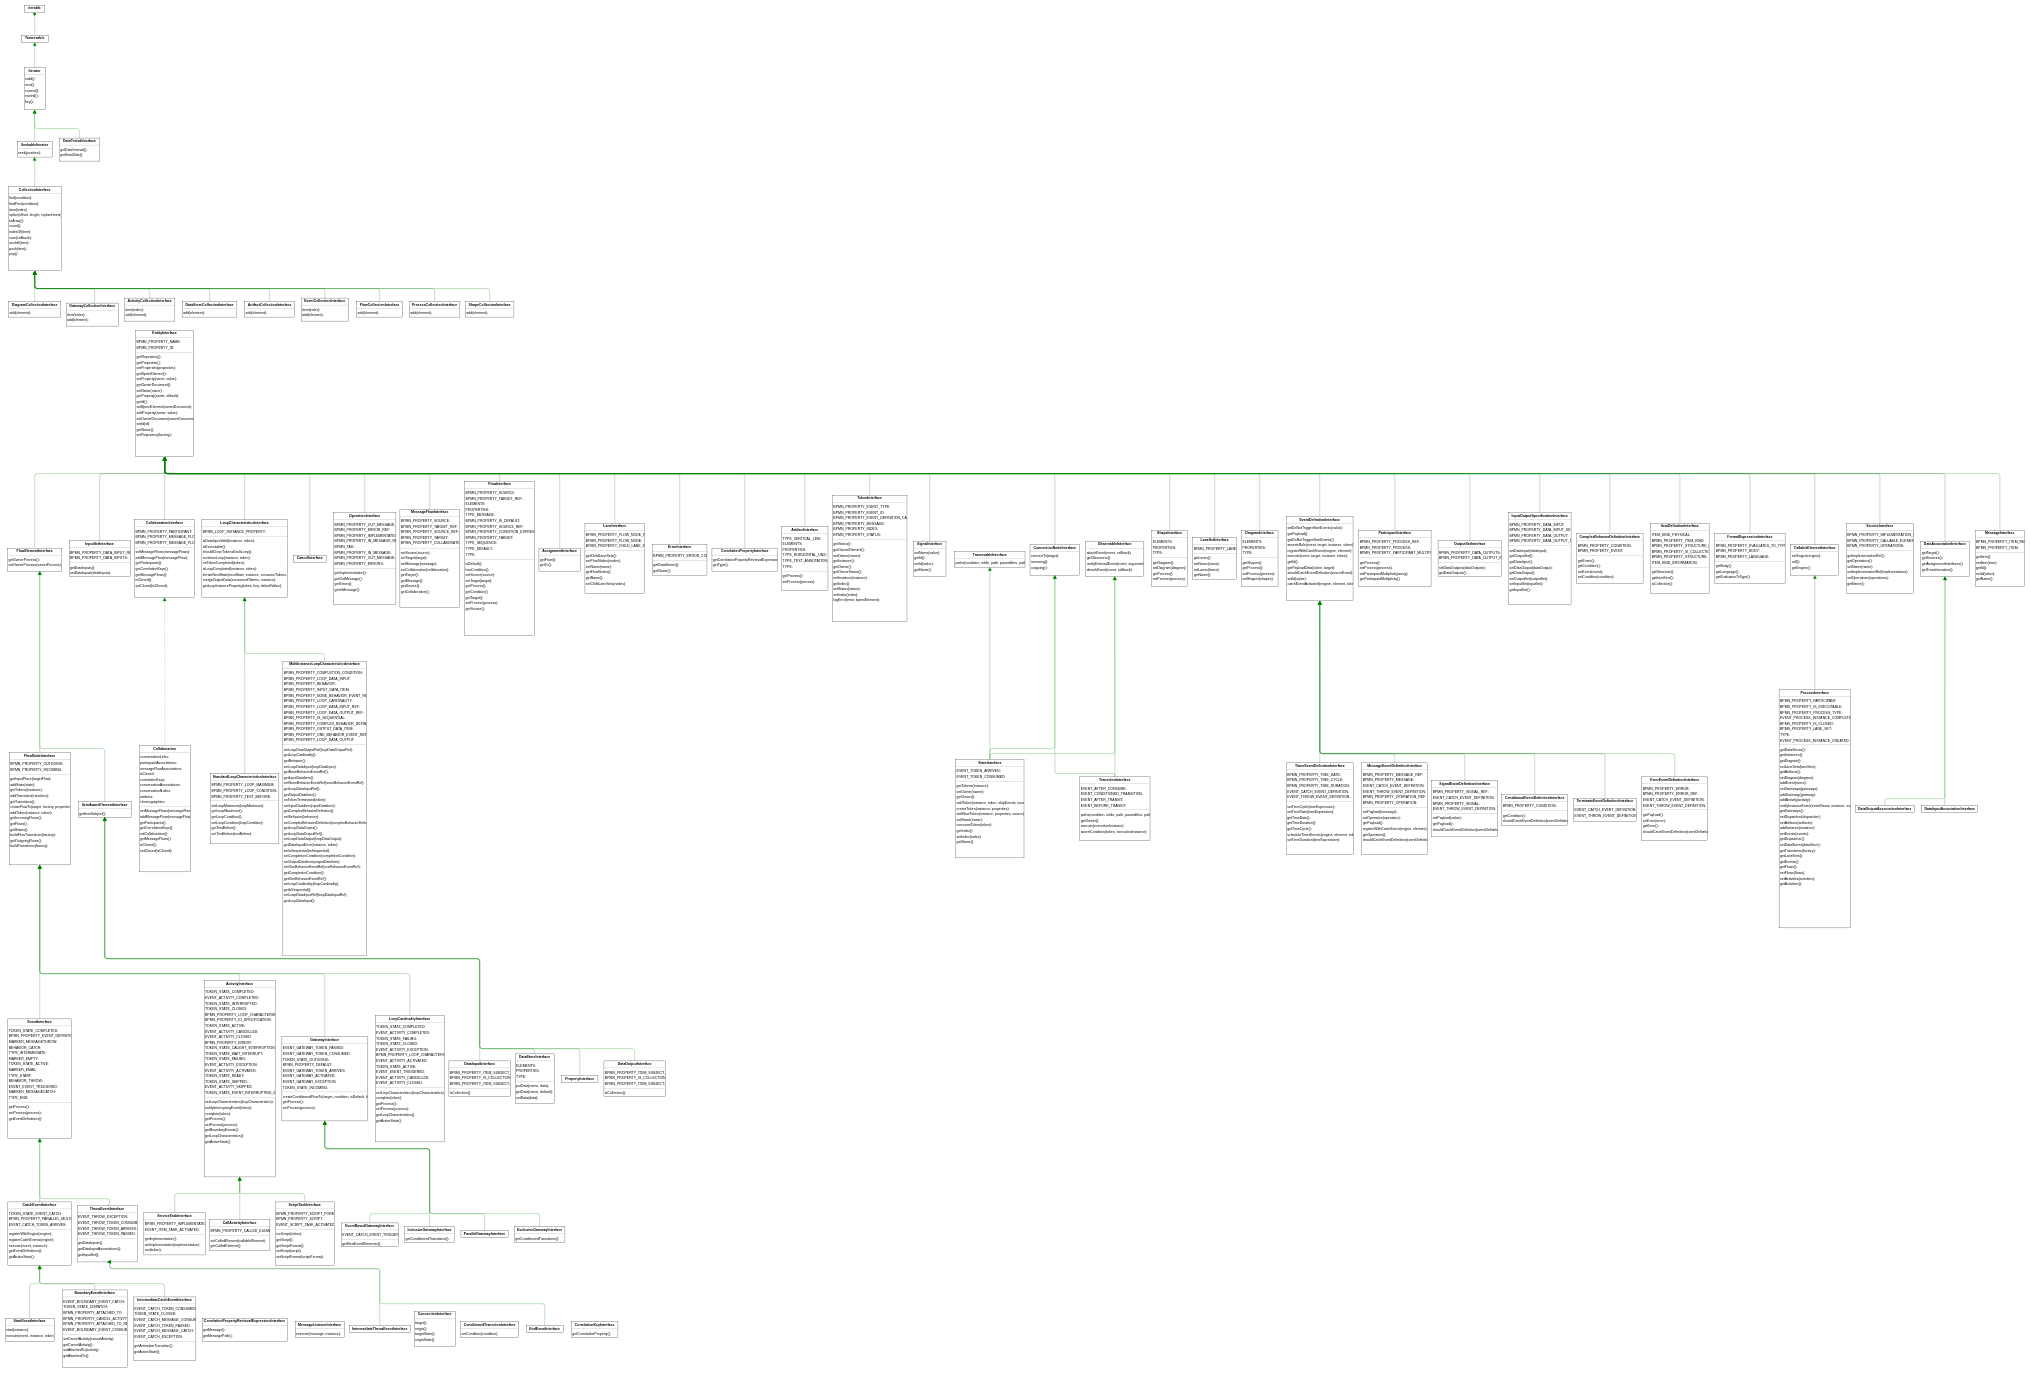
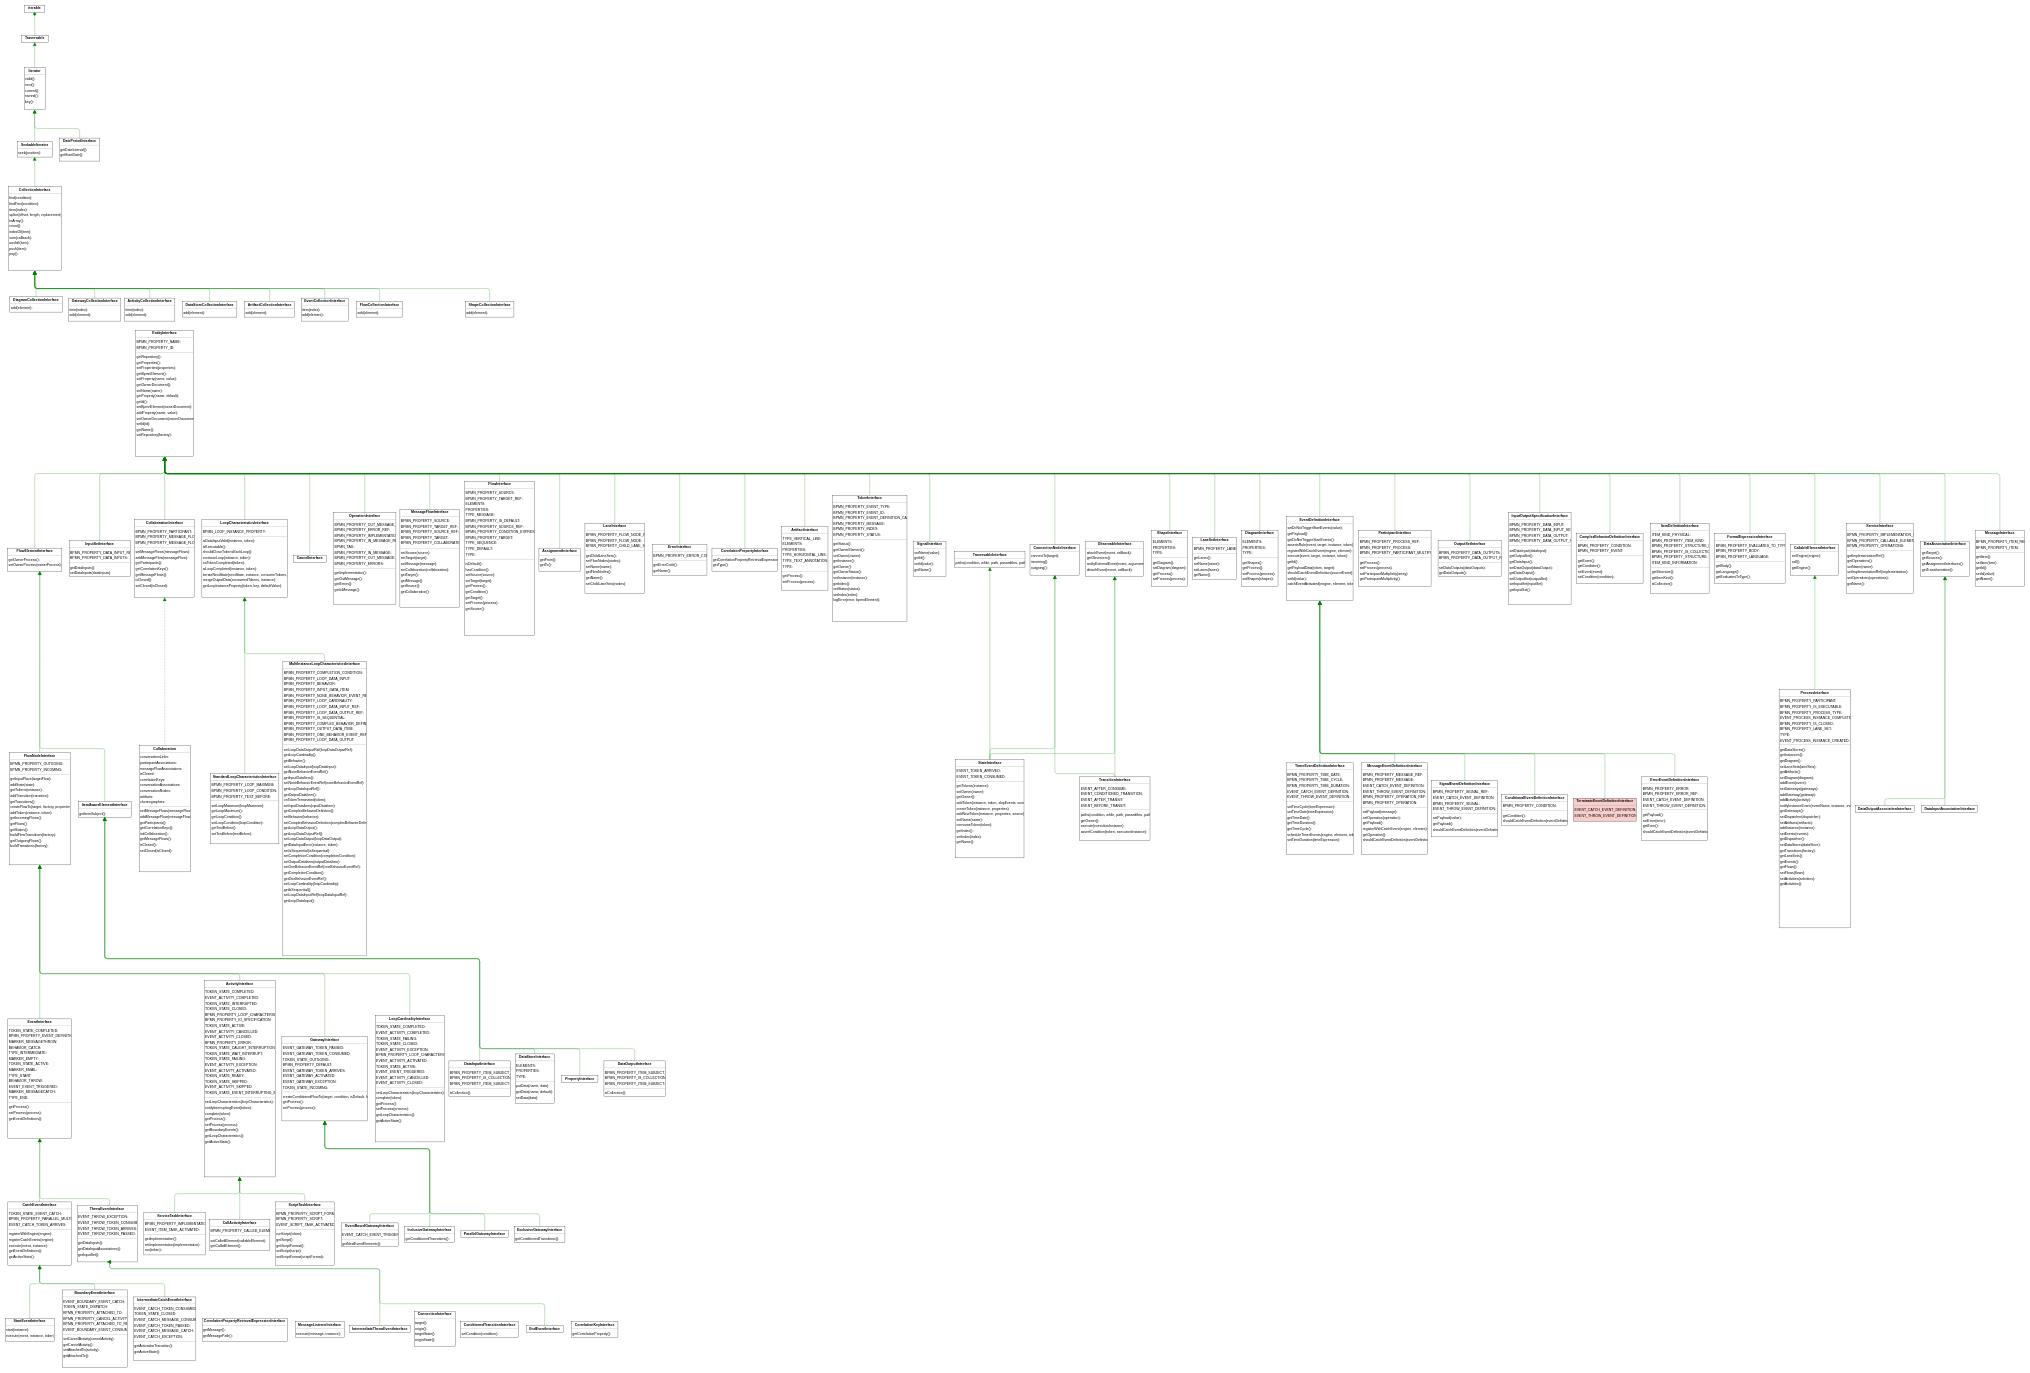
- <mxCell id="155" value="" style="html=1;rounded=1;edgeStyle=orthogonalEdgeStyle;dashed=0;startArrow=none;endArrow=block;endSize=12;strokeColor=#008200;exitX=0.500;exitY=0.000;exitDx=0;exitDy=0;entryX=0.500;entryY=1.000;entryDx=0;entryDy=0;" parent="1" source="71" target="14" edge="1"><mxGeometry width="50" height="50" relative="1" as="geometry"><Array as="points"><mxPoint x="1738" y="1153" /><mxPoint x="138" y="1153" /></Array></mxGeometry></mxCell>
- <mxCell id="31" value="&lt;p style=&quot;margin:0px;margin-top:4px;text-align:center;&quot;&gt;&lt;b&gt;DiagramCollectionInterface&lt;/b&gt;&lt;/p&gt;&lt;hr size=&quot;1&quot;/&gt;&lt;p style=&quot;margin:0 0 0 4px;line-height:1.6;&quot;&gt; add(element): &lt;/p&gt;" style="verticalAlign=top;align=left;overflow=fill;fontSize=14;fontFamily=Helvetica;html=1;rounded=0;shadow=0;comic=0;labelBackgroundColor=none;strokeWidth=1;" parent="1" vertex="1"><mxGeometry x="34" y="1205" width="209" height="62" as="geometry" /></mxCell>
+ <mxCell id="31" value="&lt;p style=&quot;margin:0px;margin-top:4px;text-align:center;&quot;&gt;&lt;b&gt;DiagramCollectionInterface&lt;/b&gt;&lt;/p&gt;&lt;hr size=&quot;1&quot;/&gt;&lt;p style=&quot;margin:0 0 0 4px;line-height:1.6;&quot;&gt; add(element): &lt;/p&gt;" style="verticalAlign=top;align=left;overflow=fill;fontSize=14;fontFamily=Helvetica;html=1;rounded=0;shadow=0;comic=0;labelBackgroundColor=none;strokeWidth=1;" parent="1" vertex="1"><mxGeometry x="39" y="1185" width="209" height="62" as="geometry" /></mxCell>
- <mxCell id="71" value="&lt;p style=&quot;margin:0px;margin-top:4px;text-align:center;&quot;&gt;&lt;b&gt;ProcessCollectionInterface&lt;/b&gt;&lt;/p&gt;&lt;hr size=&quot;1&quot;/&gt;&lt;p style=&quot;margin:0 0 0 4px;line-height:1.6;&quot;&gt; add(element): &lt;/p&gt;" style="verticalAlign=top;align=left;overflow=fill;fontSize=14;fontFamily=Helvetica;html=1;rounded=0;shadow=0;comic=0;labelBackgroundColor=none;strokeWidth=1;" parent="1" vertex="1"><mxGeometry x="1637" y="1205" width="202" height="62" as="geometry" /></mxCell>
- <mxCell id="47" value="&lt;p style=&quot;margin:0px;margin-top:4px;text-align:center;&quot;&gt;&lt;b&gt;GatewayCollectionInterface&lt;/b&gt;&lt;/p&gt;&lt;hr size=&quot;1&quot;/&gt;&lt;p style=&quot;margin:0 0 0 4px;line-height:1.6;&quot;&gt; item(index): &lt;br/&gt; add(element): &lt;/p&gt;" style="verticalAlign=top;align=left;overflow=fill;fontSize=14;fontFamily=Helvetica;html=1;rounded=0;shadow=0;comic=0;labelBackgroundColor=none;strokeWidth=1;" parent="1" vertex="1"><mxGeometry x="264" y="1211" width="209" height="92" as="geometry" /></mxCell>
+ <mxCell id="47" value="&lt;p style=&quot;margin:0px;margin-top:4px;text-align:center;&quot;&gt;&lt;b&gt;GatewayCollectionInterface&lt;/b&gt;&lt;/p&gt;&lt;hr size=&quot;1&quot;/&gt;&lt;p style=&quot;margin:0 0 0 4px;line-height:1.6;&quot;&gt; item(index): &lt;br/&gt; add(element): &lt;/p&gt;" style="verticalAlign=top;align=left;overflow=fill;fontSize=14;fontFamily=Helvetica;html=1;rounded=0;shadow=0;comic=0;labelBackgroundColor=none;strokeWidth=1;" parent="1" vertex="1"><mxGeometry x="274" y="1191" width="209" height="92" as="geometry" /></mxCell>
- <mxCell id="36" value="&lt;p style=&quot;margin:0px;margin-top:4px;text-align:center;&quot;&gt;&lt;b&gt;ErrorInterface&lt;/b&gt;&lt;/p&gt;&lt;hr size=&quot;1&quot;/&gt;&lt;p style=&quot;margin:0 0 0 4px;line-height:1.6;&quot;&gt; BPMN_PROPERTY_ERROR_CODE: &lt;/p&gt;&lt;hr size=&quot;1&quot;/&gt;&lt;p style=&quot;margin:0 0 0 4px;line-height:1.6;&quot;&gt; getDataStores(): &lt;br/&gt; getName(): &lt;/p&gt;" style="verticalAlign=top;align=left;overflow=fill;fontSize=14;fontFamily=Helvetica;html=1;rounded=0;shadow=0;comic=0;labelBackgroundColor=none;strokeWidth=1;" parent="1" vertex="1"><mxGeometry x="2609" y="2176" width="218" height="123" as="geometry" /></mxCell>
+ <mxCell id="36" value="&lt;p style=&quot;margin:0px;margin-top:4px;text-align:center;&quot;&gt;&lt;b&gt;ErrorInterface&lt;/b&gt;&lt;/p&gt;&lt;hr size=&quot;1&quot;/&gt;&lt;p style=&quot;margin:0 0 0 4px;line-height:1.6;&quot;&gt; BPMN_PROPERTY_ERROR_CODE: &lt;/p&gt;&lt;hr size=&quot;1&quot;/&gt;&lt;p style=&quot;margin:0 0 0 4px;line-height:1.6;&quot;&gt; getErrorCode(): &lt;br/&gt; getName(): &lt;/p&gt;" style="verticalAlign=top;align=left;overflow=fill;fontSize=14;fontFamily=Helvetica;html=1;rounded=0;shadow=0;comic=0;labelBackgroundColor=none;strokeWidth=1;" parent="1" vertex="1"><mxGeometry x="2609" y="2176" width="218" height="123" as="geometry" /></mxCell>
- <mxCell id="85" value="&lt;p style=&quot;margin:0px;margin-top:4px;text-align:center;&quot;&gt;&lt;b&gt;TerminateEventDefinitionInterface&lt;/b&gt;&lt;/p&gt;&lt;hr size=&quot;1&quot;/&gt;&lt;p style=&quot;margin:0 0 0 4px;line-height:1.6;&quot;&gt; EVENT_CATCH_EVENT_DEFINITION: &lt;br/&gt; EVENT_THROW_EVENT_DEFINITION: &lt;/p&gt;" style="verticalAlign=top;align=left;overflow=fill;fontSize=14;fontFamily=Helvetica;html=1;rounded=0;shadow=0;comic=0;labelBackgroundColor=none;strokeWidth=1;" parent="1" vertex="1"><mxGeometry x="6293" y="3191" width="251" height="92" as="geometry" /></mxCell>
+ <mxCell id="85" value="&lt;p style=&quot;margin:0px;margin-top:4px;text-align:center;&quot;&gt;&lt;b&gt;TerminateEventDefinitionInterface&lt;/b&gt;&lt;/p&gt;&lt;hr size=&quot;1&quot;/&gt;&lt;p style=&quot;margin:0 0 0 4px;line-height:1.6;&quot;&gt; EVENT_CATCH_EVENT_DEFINITION: &lt;br/&gt; EVENT_THROW_EVENT_DEFINITION: &lt;/p&gt;" style="verticalAlign=top;align=left;overflow=fill;fontSize=14;fontFamily=Helvetica;html=1;rounded=0;shadow=0;comic=0;labelBackgroundColor=none;strokeWidth=1;fillColor=#f8cecc;" parent="1" vertex="1"><mxGeometry x="6293" y="3191" width="251" height="92" as="geometry" /></mxCell>
